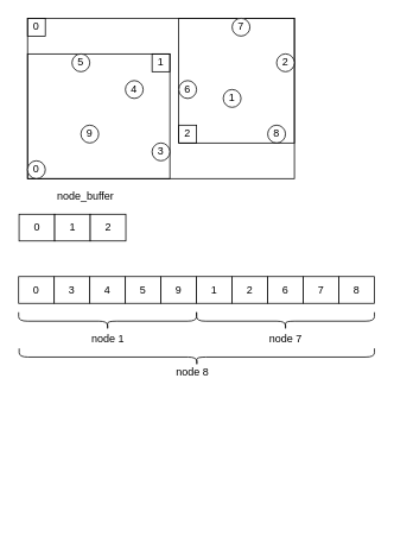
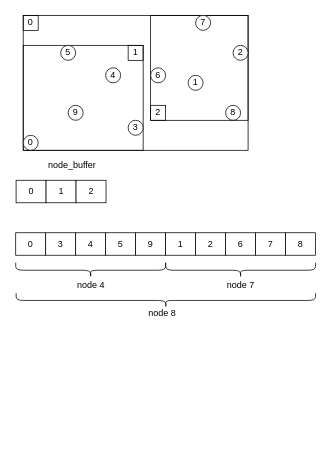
- <mxCell id="30" value="node 1" style="text;html=1;align=center;verticalAlign=middle;resizable=0;points=[];autosize=1;" parent="1" vertex="1"><mxGeometry x="95" y="370" width="50" height="20" as="geometry" /></mxCell>
+ <mxCell id="30" value="node 4" style="text;html=1;align=center;verticalAlign=middle;resizable=0;points=[];autosize=1;" parent="1" vertex="1"><mxGeometry x="95" y="370" width="50" height="20" as="geometry" /></mxCell>
